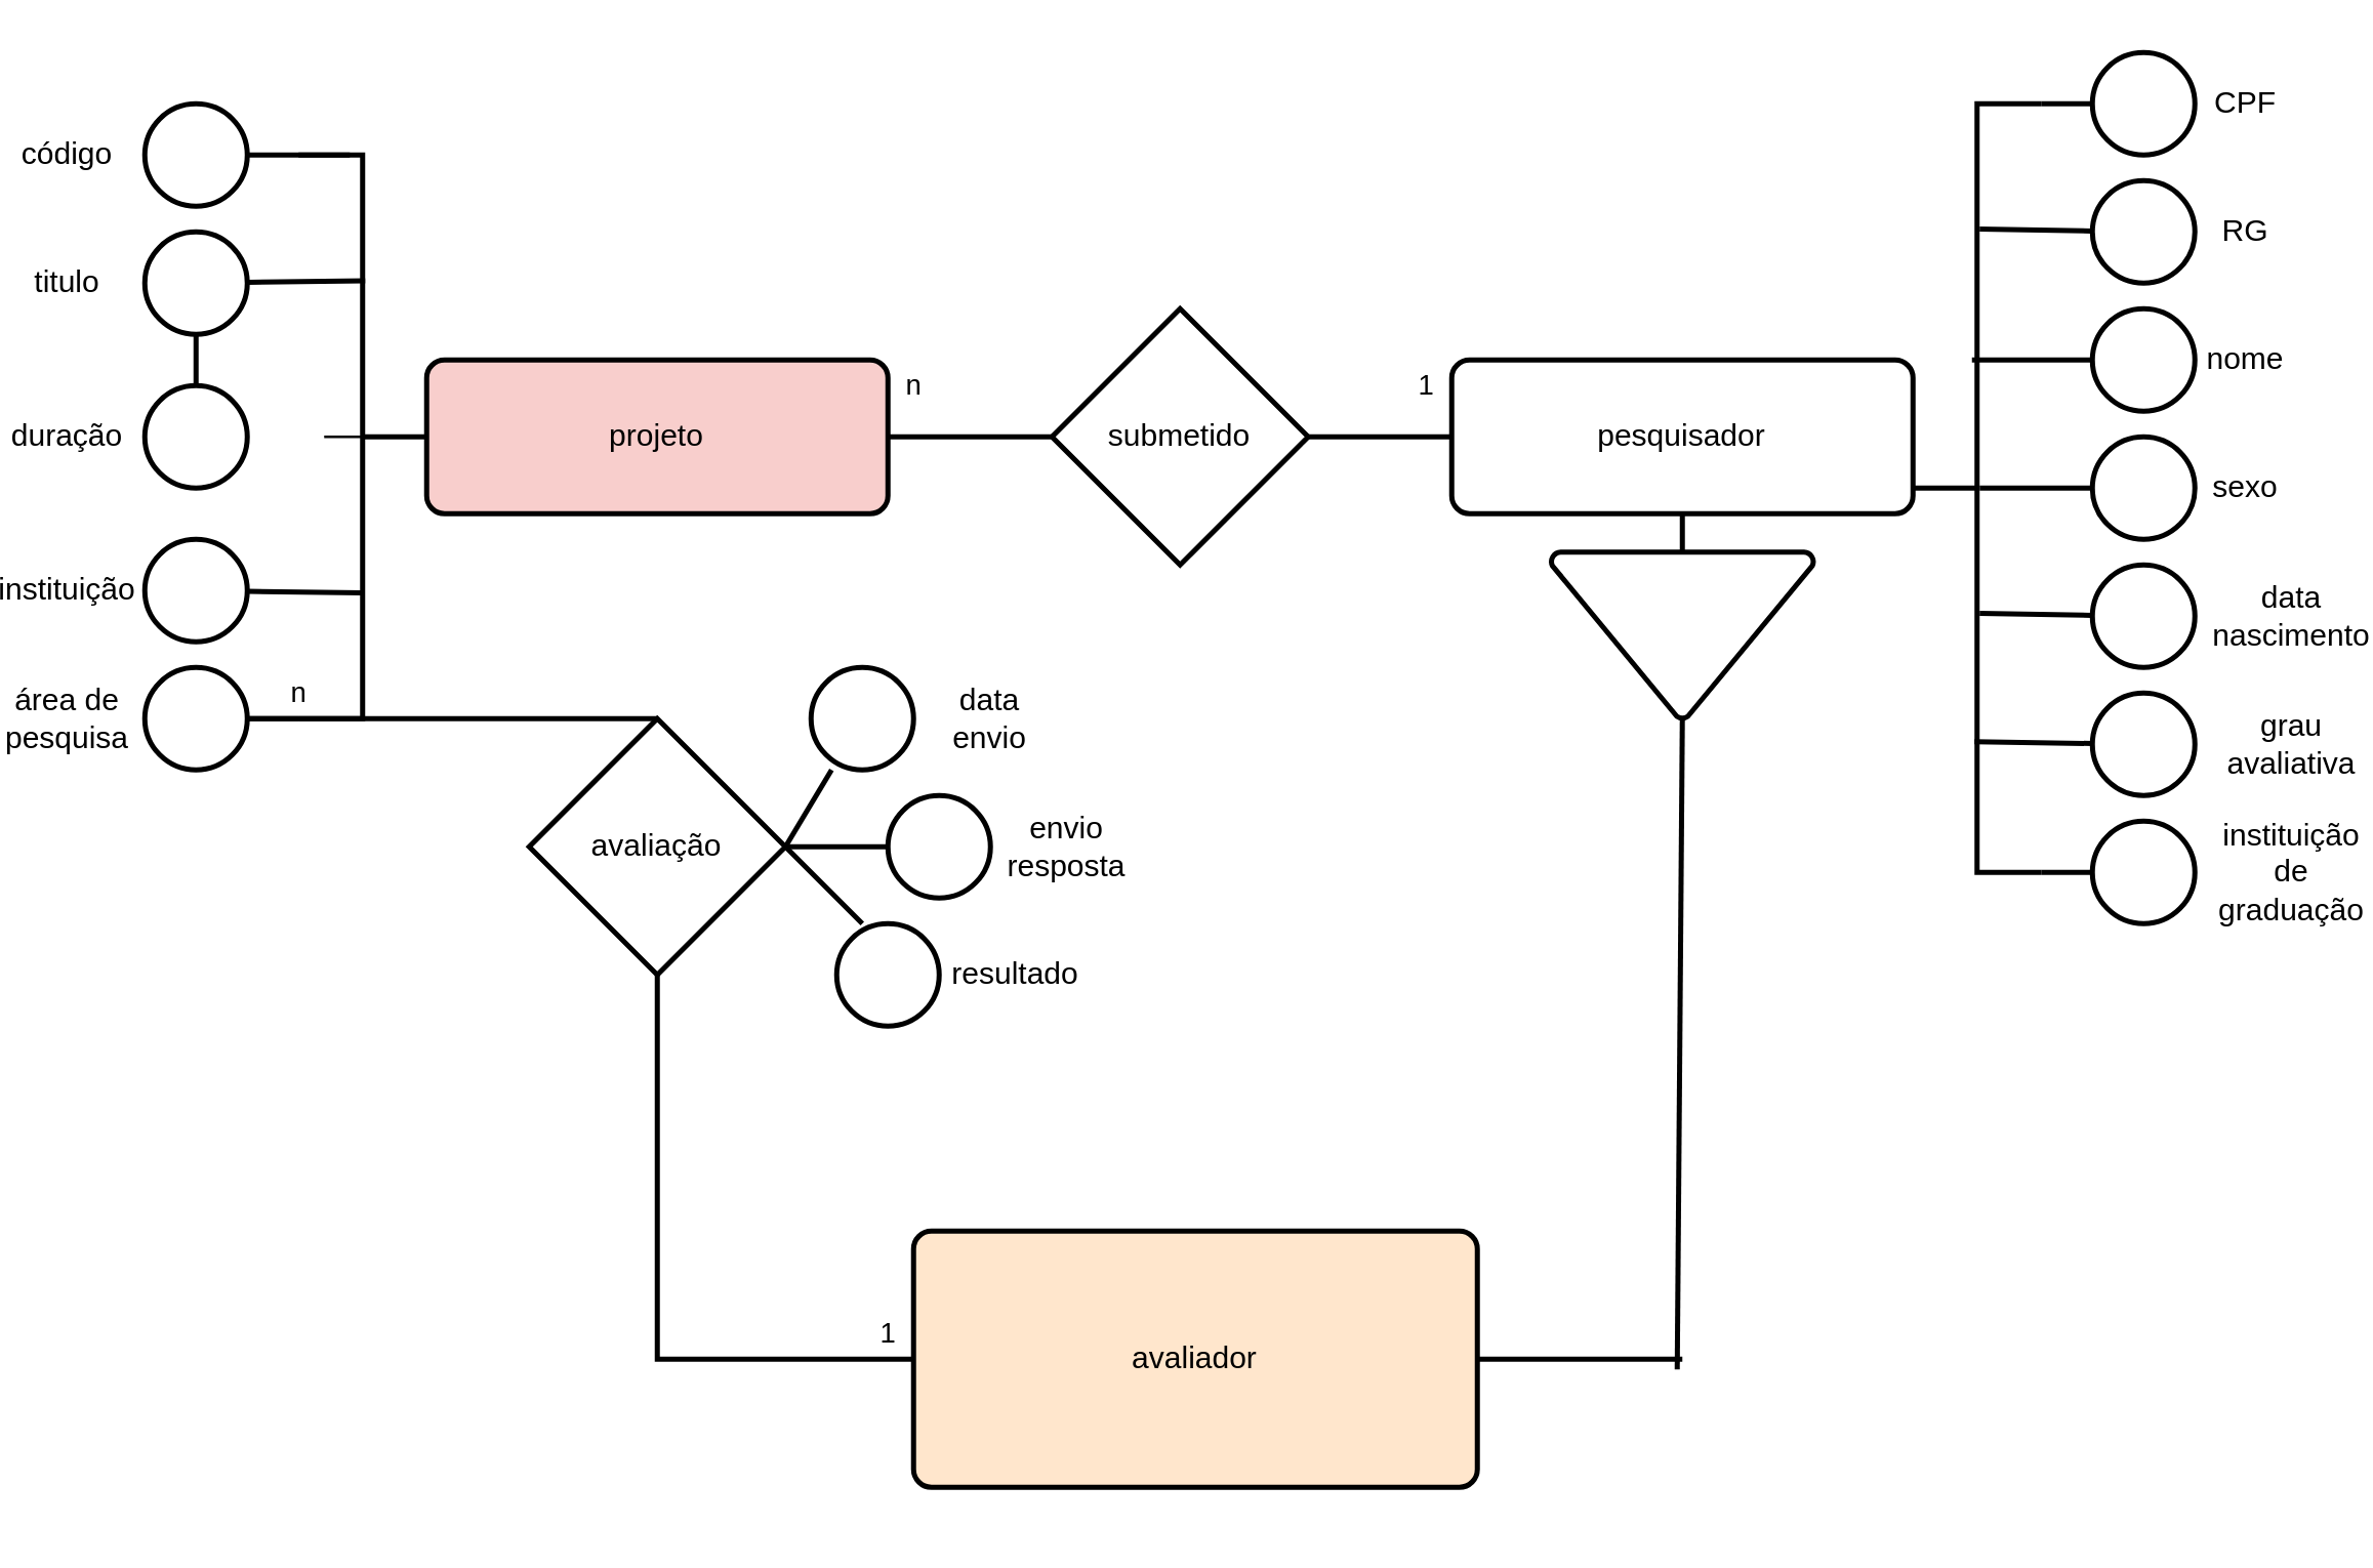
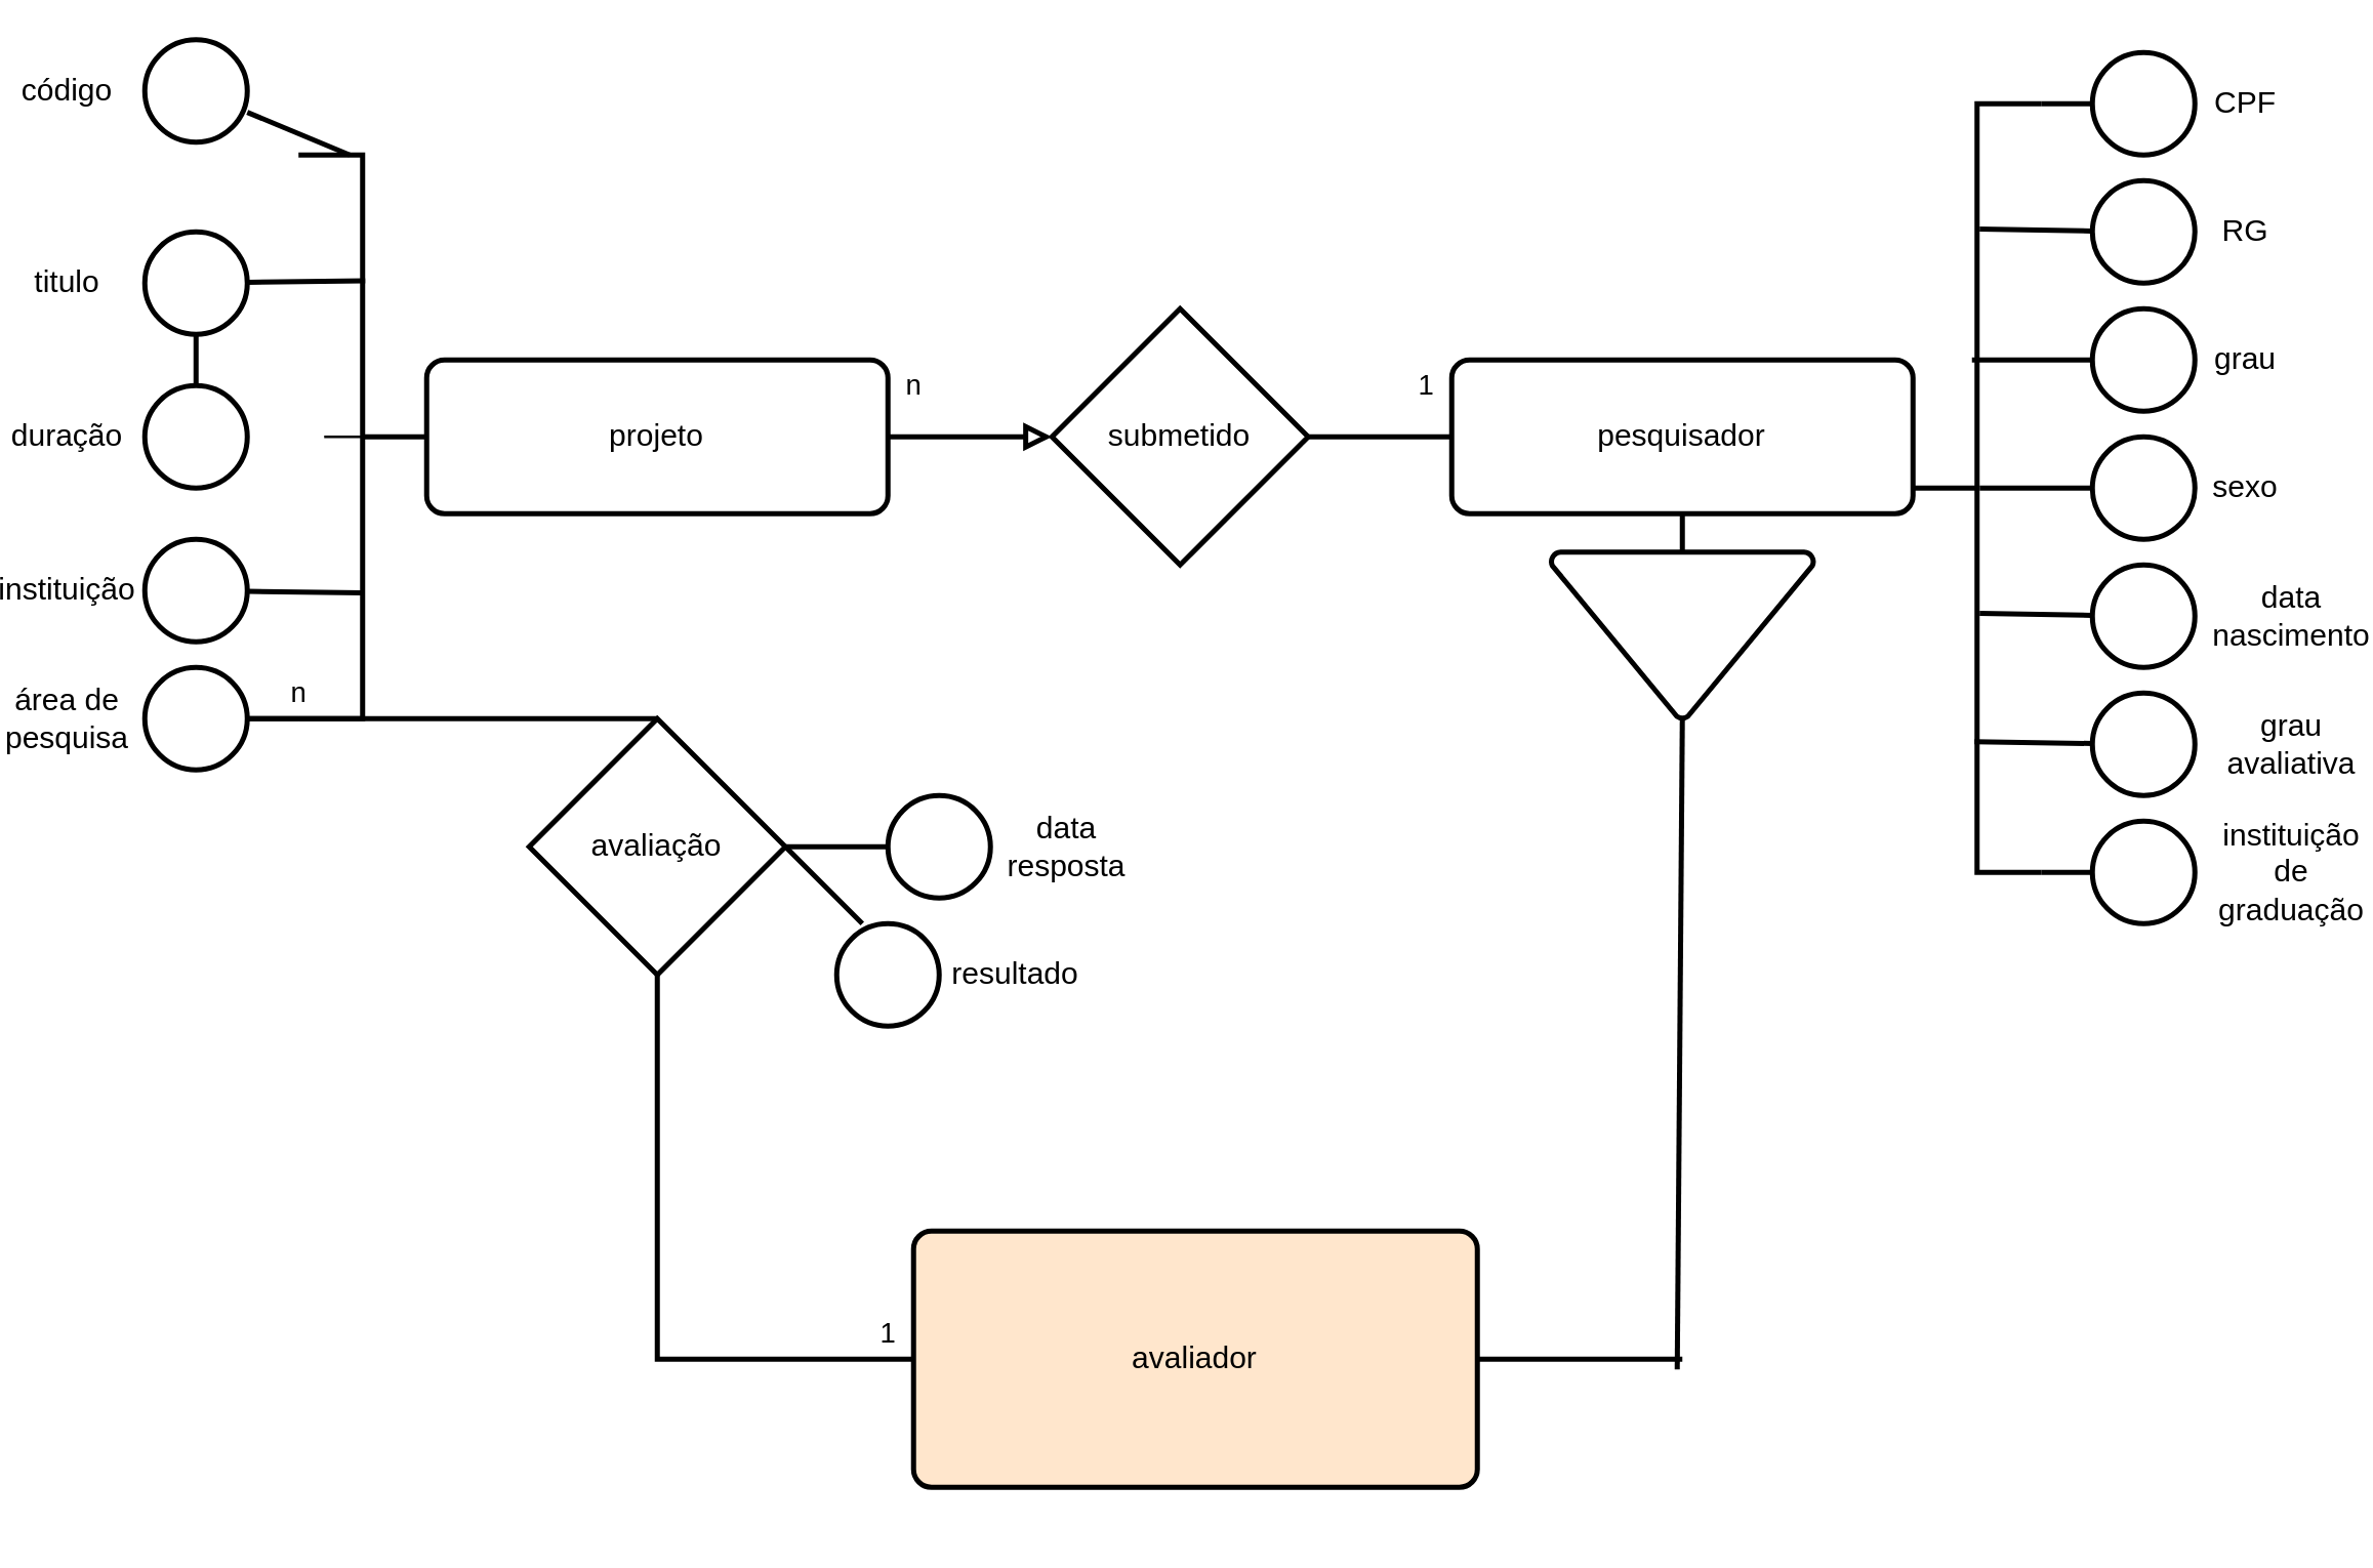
- <mxCell id="3" value="código" style="strokeWidth=2;html=1;shape=mxgraph.flowchart.start_2;whiteSpace=wrap;spacingRight=100;" parent="1" vertex="1"><mxGeometry y="40" width="40" height="40" as="geometry" x="20" /></mxCell>
+ <mxCell id="3" value="código" style="strokeWidth=2;html=1;shape=mxgraph.flowchart.start_2;whiteSpace=wrap;spacingRight=100;" parent="1" vertex="1"><mxGeometry x="20" y="15" width="40" height="40" as="geometry" /></mxCell>
- <mxCell id="38" value="nome" style="strokeWidth=2;html=1;shape=mxgraph.flowchart.start_2;whiteSpace=wrap;spacingLeft=80;" parent="1" vertex="1"><mxGeometry x="780" y="120" width="40" height="40" as="geometry" /></mxCell>
+ <mxCell id="38" value="grau" style="strokeWidth=2;html=1;shape=mxgraph.flowchart.start_2;whiteSpace=wrap;spacingLeft=80;" parent="1" vertex="1"><mxGeometry x="780" y="120" width="40" height="40" as="geometry" /></mxCell>
- <mxCell id="16" value="projeto" style="rounded=1;whiteSpace=wrap;html=1;absoluteArcSize=1;arcSize=14;strokeWidth=2;fillColor=#f8cecc;" parent="1" vertex="1"><mxGeometry x="130" y="140" width="180" height="60" as="geometry" /></mxCell>
+ <mxCell id="16" value="projeto" style="rounded=1;whiteSpace=wrap;html=1;absoluteArcSize=1;arcSize=14;strokeWidth=2;" parent="1" vertex="1"><mxGeometry x="130" y="140" width="180" height="60" as="geometry" /></mxCell>
- <mxCell id="15" value="n" style="edgeStyle=none;rounded=0;orthogonalLoop=1;jettySize=auto;html=1;entryX=0;entryY=0.5;entryDx=0;entryDy=0;entryPerimeter=0;endArrow=none;endFill=0;strokeWidth=2;" parent="1" source="16" target="26" edge="1"><mxGeometry x="-0.688" y="20" relative="1" as="geometry"><mxPoint as="offset" /></mxGeometry></mxCell>
+ <mxCell id="15" value="n" style="edgeStyle=none;rounded=0;orthogonalLoop=1;jettySize=auto;html=1;entryX=0;entryY=0.5;entryDx=0;entryDy=0;entryPerimeter=0;endArrow=block;endFill=0;strokeWidth=2;" parent="1" source="16" target="26" edge="1"><mxGeometry x="-0.688" y="20" relative="1" as="geometry"><mxPoint as="offset" /></mxGeometry></mxCell>
- <mxCell id="24" value="data&lt;br&gt;envio" style="strokeWidth=2;html=1;shape=mxgraph.flowchart.start_2;whiteSpace=wrap;spacingLeft=100;" parent="1" vertex="1"><mxGeometry x="280" y="260" width="40" height="40" as="geometry" /></mxCell>
- <mxCell id="23" style="edgeStyle=none;rounded=0;orthogonalLoop=1;jettySize=auto;html=1;entryX=1;entryY=0.5;entryDx=0;entryDy=0;entryPerimeter=0;endArrow=none;endFill=0;strokeWidth=2;" parent="1" source="24" target="20" edge="1"><mxGeometry relative="1" as="geometry" /></mxCell>
- <mxCell id="22" value="envio&lt;br&gt;resposta" style="strokeWidth=2;html=1;shape=mxgraph.flowchart.start_2;whiteSpace=wrap;spacingLeft=100;" parent="1" vertex="1"><mxGeometry x="310" y="310" width="40" height="40" as="geometry" /></mxCell>
+ <mxCell id="22" value="data&lt;br&gt;resposta" style="strokeWidth=2;html=1;shape=mxgraph.flowchart.start_2;whiteSpace=wrap;spacingLeft=100;" parent="1" vertex="1"><mxGeometry x="310" y="310" width="40" height="40" as="geometry" /></mxCell>
